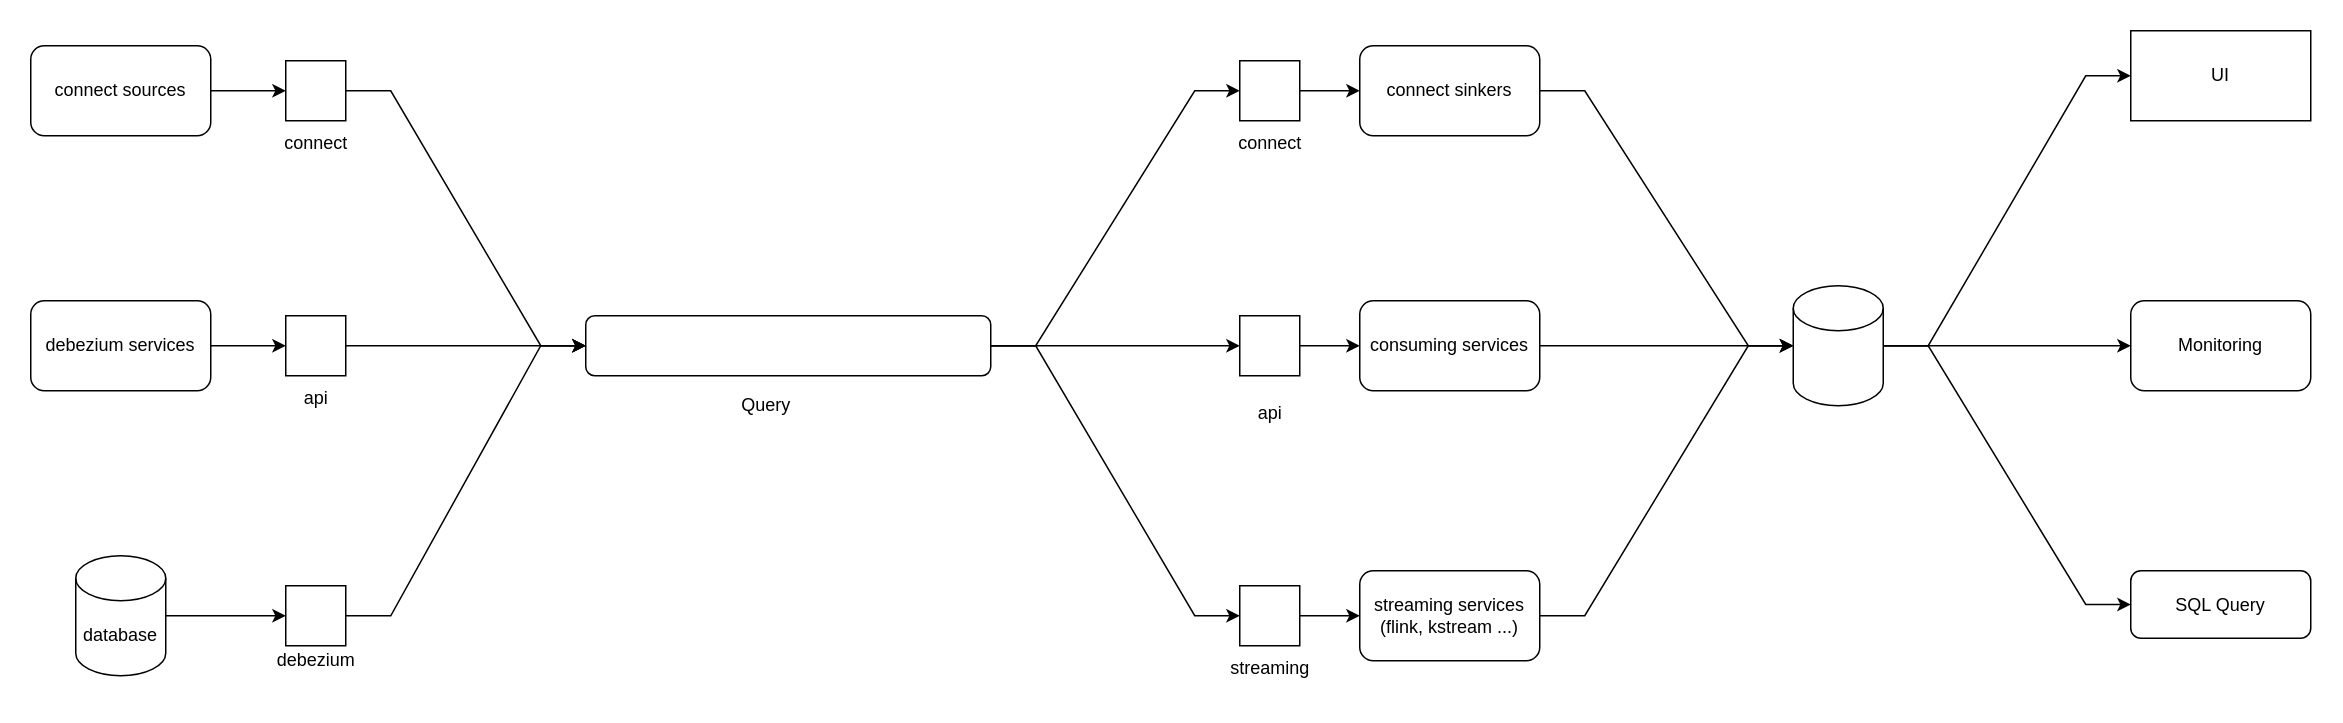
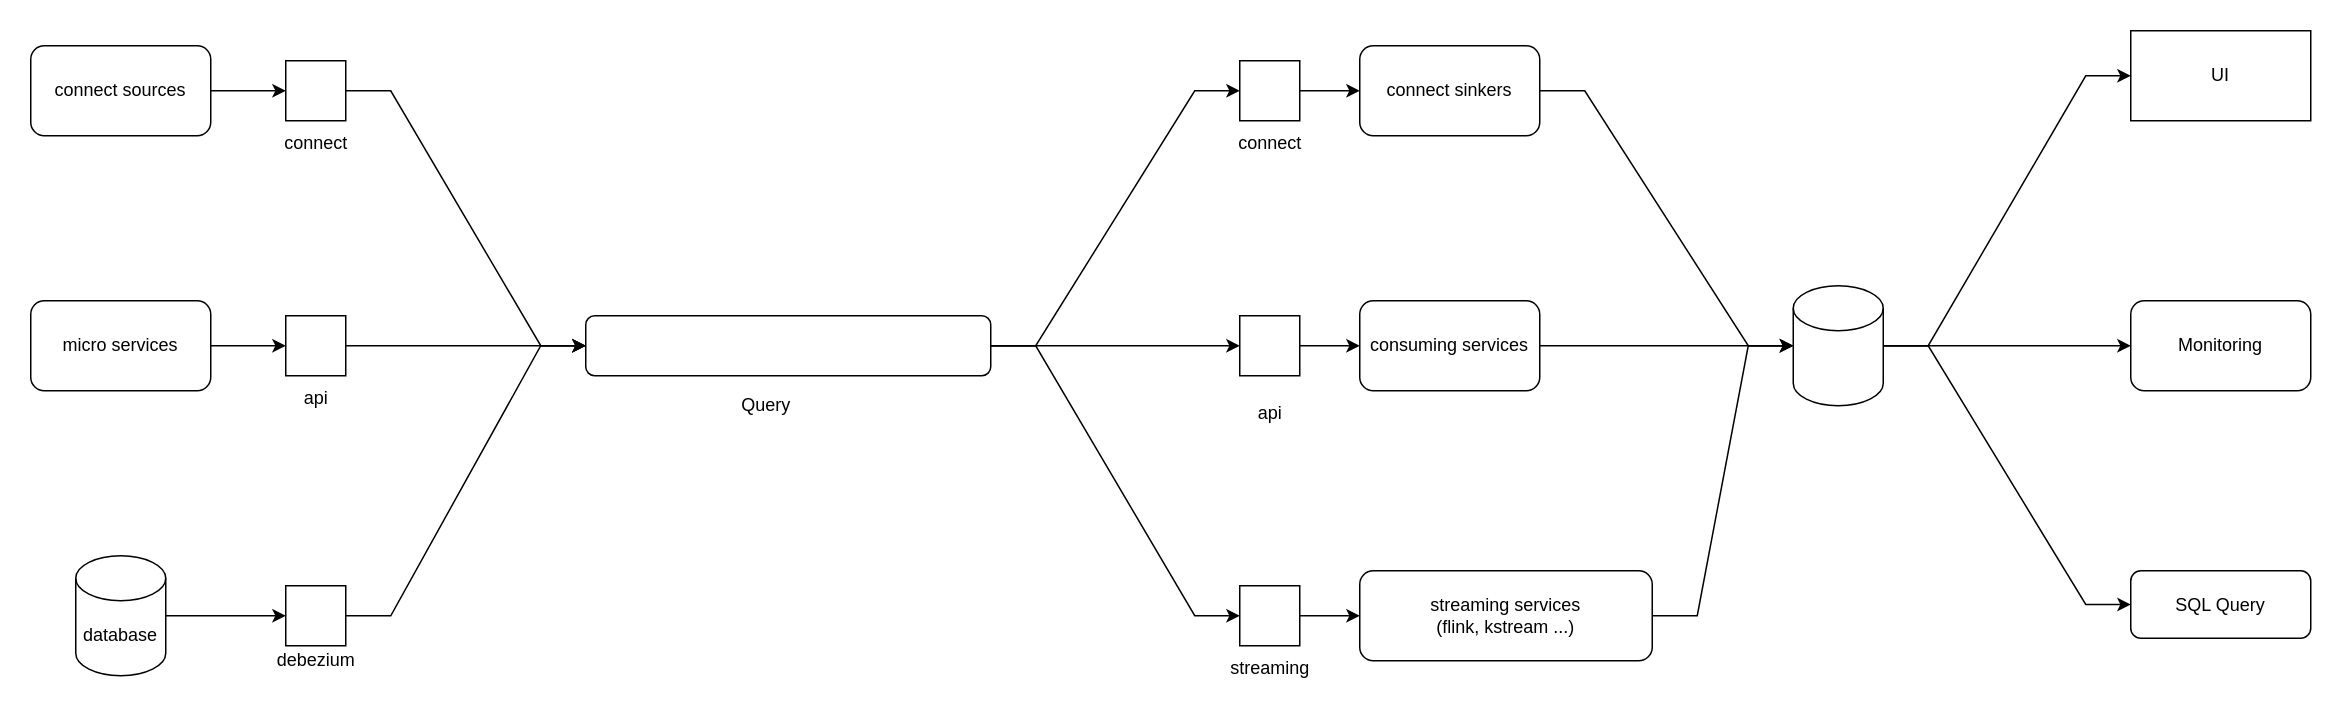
- <mxCell id="5" value="debezium services" style="rounded=1;whiteSpace=wrap;html=1;" vertex="1" parent="1"><mxGeometry x="20" y="200" width="120" height="60" as="geometry" /></mxCell>
+ <mxCell id="5" value="micro services" style="rounded=1;whiteSpace=wrap;html=1;" vertex="1" parent="1"><mxGeometry x="20" y="200" width="120" height="60" as="geometry" /></mxCell>
- <mxCell id="17" value="streaming services&lt;br&gt;(flink, kstream ...)" style="rounded=1;whiteSpace=wrap;html=1;" vertex="1" parent="1"><mxGeometry x="906" y="380" width="120" height="60" as="geometry" /></mxCell>
+ <mxCell id="17" value="streaming services&lt;br&gt;(flink, kstream ...)" style="rounded=1;whiteSpace=wrap;html=1;" vertex="1" parent="1"><mxGeometry x="906" y="380" width="195" height="60" as="geometry" /></mxCell>
